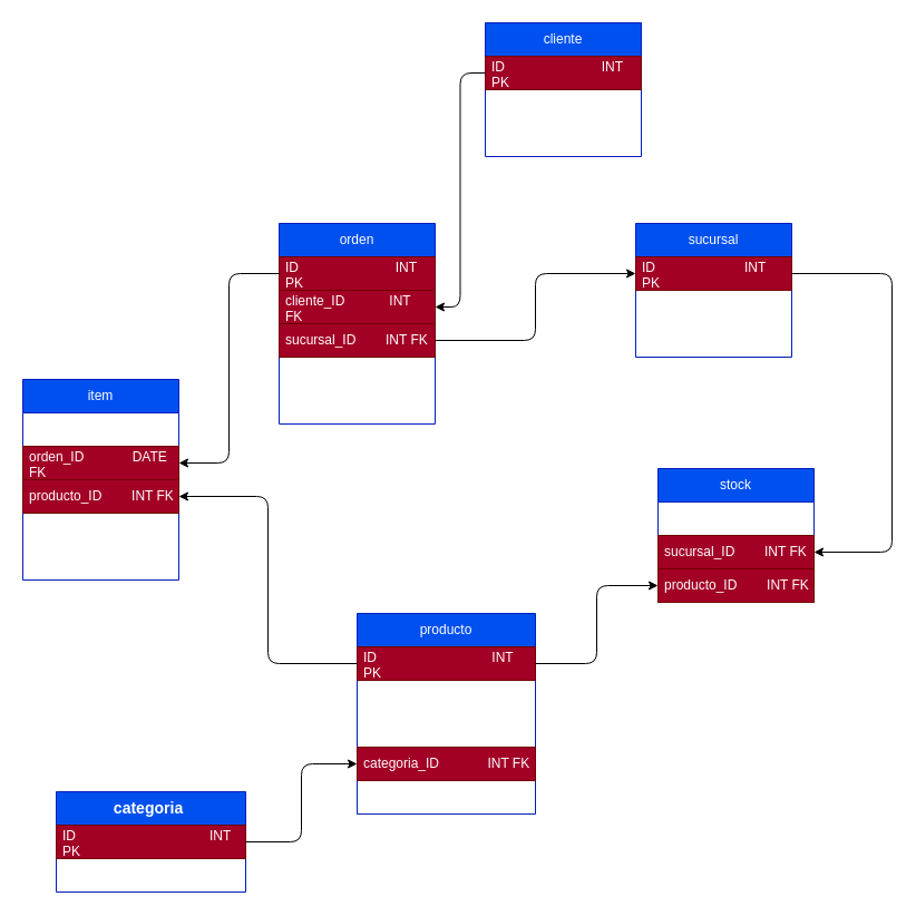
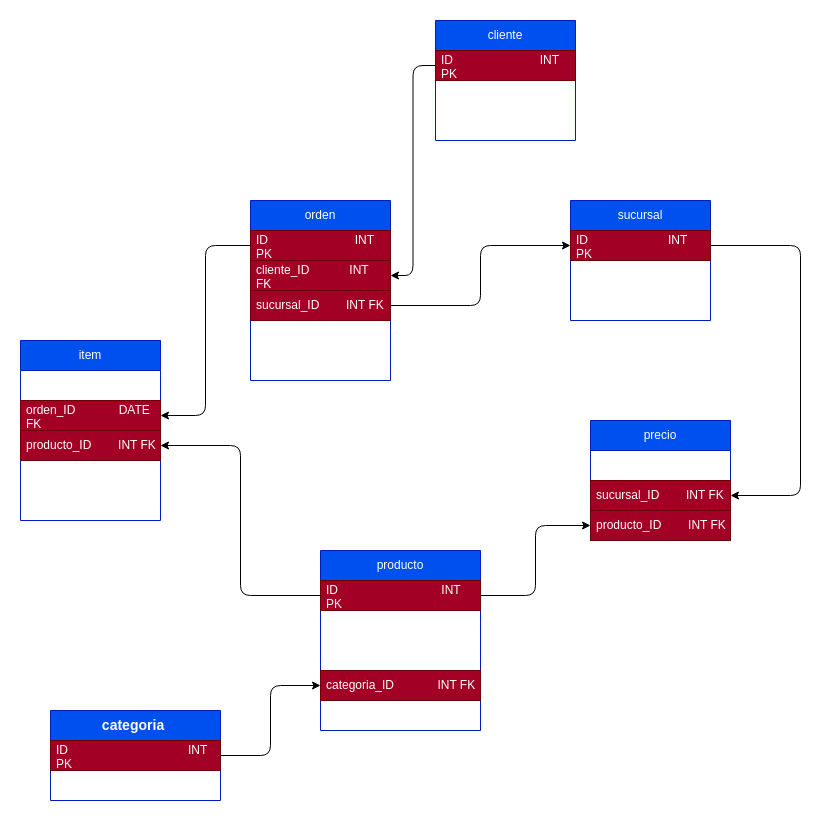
- <mxCell id="15" value="stock" style="swimlane;fontStyle=0;childLayout=stackLayout;horizontal=1;startSize=30;horizontalStack=0;resizeParent=1;resizeParentMax=0;resizeLast=0;collapsible=1;marginBottom=0;whiteSpace=wrap;html=1;shadow=0;fontColor=#ffffff;fillColor=#0050ef;strokeColor=#001DBC;" parent="1" vertex="1"><mxGeometry x="590" y="420" width="140" height="120" as="geometry" /></mxCell>
+ <mxCell id="15" value="precio" style="swimlane;fontStyle=0;childLayout=stackLayout;horizontal=1;startSize=30;horizontalStack=0;resizeParent=1;resizeParentMax=0;resizeLast=0;collapsible=1;marginBottom=0;whiteSpace=wrap;html=1;shadow=0;fontColor=#ffffff;fillColor=#0050ef;strokeColor=#001DBC;" parent="1" vertex="1"><mxGeometry x="590" y="420" width="140" height="120" as="geometry" /></mxCell>
